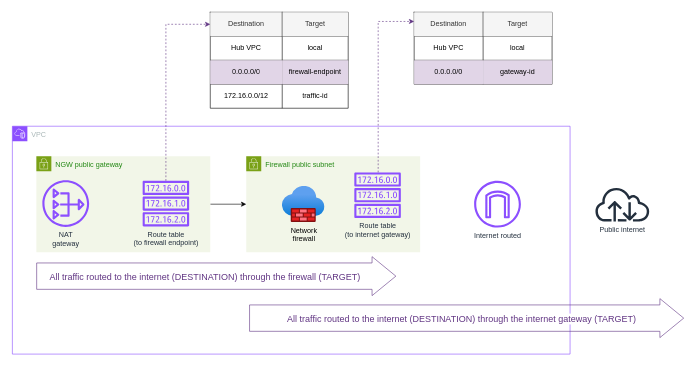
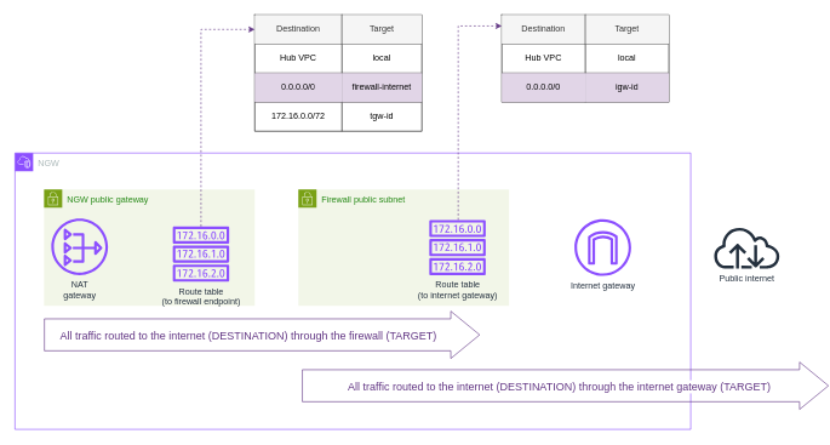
- <mxCell id="25" value="firewall-endpoint" style="shape=partialRectangle;html=1;whiteSpace=wrap;connectable=0;strokeColor=#9673a6;overflow=hidden;fillColor=#e1d5e7;top=0;left=0;bottom=0;right=0;pointerEvents=1;" parent="23" vertex="1"><mxGeometry x="120" width="110" height="40" as="geometry"><mxRectangle width="110" height="40" as="alternateBounds" /></mxGeometry></mxCell>
+ <mxCell id="25" value="firewall-internet" style="shape=partialRectangle;html=1;whiteSpace=wrap;connectable=0;strokeColor=#9673a6;overflow=hidden;fillColor=#e1d5e7;top=0;left=0;bottom=0;right=0;pointerEvents=1;" parent="23" vertex="1"><mxGeometry x="120" width="110" height="40" as="geometry"><mxRectangle width="110" height="40" as="alternateBounds" /></mxGeometry></mxCell>
- <mxCell id="39" value="gateway-id" style="shape=partialRectangle;html=1;whiteSpace=wrap;connectable=0;strokeColor=#9673a6;overflow=hidden;fillColor=#e1d5e7;top=0;left=0;bottom=0;right=0;pointerEvents=1;" parent="37" vertex="1"><mxGeometry x="115" width="115" height="40" as="geometry"><mxRectangle width="115" height="40" as="alternateBounds" /></mxGeometry></mxCell>
+ <mxCell id="39" value="igw-id" style="shape=partialRectangle;html=1;whiteSpace=wrap;connectable=0;strokeColor=#9673a6;overflow=hidden;fillColor=#e1d5e7;top=0;left=0;bottom=0;right=0;pointerEvents=1;" parent="37" vertex="1"><mxGeometry x="115" width="115" height="40" as="geometry"><mxRectangle width="115" height="40" as="alternateBounds" /></mxGeometry></mxCell>
- <mxCell id="27" value="172.16.0.0/12" style="shape=partialRectangle;html=1;whiteSpace=wrap;connectable=0;strokeColor=inherit;overflow=hidden;fillColor=none;top=0;left=0;bottom=0;right=0;pointerEvents=1;" parent="26" vertex="1"><mxGeometry width="120" height="40" as="geometry"><mxRectangle width="120" height="40" as="alternateBounds" /></mxGeometry></mxCell>
+ <mxCell id="27" value="172.16.0.0/72" style="shape=partialRectangle;html=1;whiteSpace=wrap;connectable=0;strokeColor=inherit;overflow=hidden;fillColor=none;top=0;left=0;bottom=0;right=0;pointerEvents=1;" parent="26" vertex="1"><mxGeometry width="120" height="40" as="geometry"><mxRectangle width="120" height="40" as="alternateBounds" /></mxGeometry></mxCell>
- <mxCell id="28" value="traffic-id " style="shape=partialRectangle;html=1;whiteSpace=wrap;connectable=0;strokeColor=inherit;overflow=hidden;fillColor=none;top=0;left=0;bottom=0;right=0;pointerEvents=1;" parent="26" vertex="1"><mxGeometry x="120" width="110" height="40" as="geometry"><mxRectangle width="110" height="40" as="alternateBounds" /></mxGeometry></mxCell>
+ <mxCell id="28" value="tgw-id " style="shape=partialRectangle;html=1;whiteSpace=wrap;connectable=0;strokeColor=inherit;overflow=hidden;fillColor=none;top=0;left=0;bottom=0;right=0;pointerEvents=1;" parent="26" vertex="1"><mxGeometry x="120" width="110" height="40" as="geometry"><mxRectangle width="110" height="40" as="alternateBounds" /></mxGeometry></mxCell>
- <mxCell id="2" value="VPC" style="points=[[0,0],[0.25,0],[0.5,0],[0.75,0],[1,0],[1,0.25],[1,0.5],[1,0.75],[1,1],[0.75,1],[0.5,1],[0.25,1],[0,1],[0,0.75],[0,0.5],[0,0.25]];outlineConnect=0;gradientColor=none;html=1;whiteSpace=wrap;fontSize=12;fontStyle=0;container=1;pointerEvents=0;collapsible=0;recursiveResize=0;shape=mxgraph.aws4.group;grIcon=mxgraph.aws4.group_vpc2;strokeColor=#8C4FFF;fillColor=none;verticalAlign=top;align=left;spacingLeft=30;fontColor=#AAB7B8;dashed=0;" parent="1" vertex="1"><mxGeometry x="20" y="210" width="930" height="380" as="geometry" /></mxCell>
+ <mxCell id="2" value="NGW" style="points=[[0,0],[0.25,0],[0.5,0],[0.75,0],[1,0],[1,0.25],[1,0.5],[1,0.75],[1,1],[0.75,1],[0.5,1],[0.25,1],[0,1],[0,0.75],[0,0.5],[0,0.25]];outlineConnect=0;gradientColor=none;html=1;whiteSpace=wrap;fontSize=12;fontStyle=0;container=1;pointerEvents=0;collapsible=0;recursiveResize=0;shape=mxgraph.aws4.group;grIcon=mxgraph.aws4.group_vpc2;strokeColor=#8C4FFF;fillColor=none;verticalAlign=top;align=left;spacingLeft=30;fontColor=#AAB7B8;dashed=0;" parent="1" vertex="1"><mxGeometry x="20" y="210" width="930" height="380" as="geometry" /></mxCell>
- <mxCell id="9" value="&lt;div&gt;Route table&lt;/div&gt;&lt;div&gt;(to internet gateway)&lt;/div&gt;" style="sketch=0;outlineConnect=0;fontColor=#232F3E;gradientColor=none;fillColor=#8C4FFF;strokeColor=none;dashed=0;verticalLabelPosition=bottom;verticalAlign=top;align=center;html=1;fontSize=12;fontStyle=0;aspect=fixed;pointerEvents=1;shape=mxgraph.aws4.route_table;" parent="7" vertex="1"><mxGeometry x="180" y="27" width="78" height="76" as="geometry" /></mxCell>
+ <mxCell id="9" value="&lt;div&gt;Route table&lt;/div&gt;&lt;div&gt;(to internet gateway)&lt;/div&gt;" style="sketch=0;outlineConnect=0;fontColor=#232F3E;gradientColor=none;fillColor=#8C4FFF;strokeColor=none;dashed=0;verticalLabelPosition=bottom;verticalAlign=top;align=center;html=1;fontSize=12;fontStyle=0;aspect=fixed;pointerEvents=1;shape=mxgraph.aws4.route_table;" parent="7" vertex="1"><mxGeometry x="180" y="42" width="78" height="76" as="geometry" /></mxCell>
- <mxCell id="6" value="&lt;div&gt;Route table&lt;/div&gt;&lt;div&gt;(to firewall endpoint)&lt;/div&gt;" style="sketch=0;outlineConnect=0;fontColor=#232F3E;gradientColor=none;fillColor=#8C4FFF;strokeColor=none;dashed=0;verticalLabelPosition=bottom;verticalAlign=top;align=center;html=1;fontSize=12;fontStyle=0;aspect=fixed;pointerEvents=1;shape=mxgraph.aws4.route_table;" parent="4" vertex="1"><mxGeometry x="177" y="41" width="78" height="76" as="geometry" /></mxCell>
+ <mxCell id="6" value="&lt;div&gt;Route table&lt;/div&gt;&lt;div&gt;(to firewall endpoint)&lt;/div&gt;" style="sketch=0;outlineConnect=0;fontColor=#232F3E;gradientColor=none;fillColor=#8C4FFF;strokeColor=none;dashed=0;verticalLabelPosition=bottom;verticalAlign=top;align=center;html=1;fontSize=12;fontStyle=0;aspect=fixed;pointerEvents=1;shape=mxgraph.aws4.route_table;" parent="4" vertex="1"><mxGeometry x="177" y="51" width="78" height="76" as="geometry" /></mxCell>
- <mxCell id="3" style="edgeStyle=orthogonalEdgeStyle;rounded=0;orthogonalLoop=1;jettySize=auto;html=1;" parent="2" source="4" target="7" edge="1"><mxGeometry relative="1" as="geometry" /></mxCell>
- <mxCell id="8" value="&lt;div&gt;Network&lt;/div&gt;&lt;div&gt;firewall&lt;/div&gt;" style="image;aspect=fixed;html=1;points=[];align=center;fontSize=12;image=img/lib/azure2/networking/Firewalls.svg;labelBackgroundColor=light-dark(#f2f6e8, #ededed);" parent="7" vertex="1"><mxGeometry x="60" y="50" width="71" height="60" as="geometry" /></mxCell>
- <mxCell id="15" value="Public internet" style="sketch=0;outlineConnect=0;fontColor=#232F3E;gradientColor=none;fillColor=#232F3D;strokeColor=none;dashed=0;verticalLabelPosition=bottom;verticalAlign=top;align=center;html=1;fontSize=12;fontStyle=0;aspect=fixed;pointerEvents=1;shape=mxgraph.aws4.internet;" parent="1" vertex="1"><mxGeometry x="990" y="311" width="94.25" height="58" as="geometry" /></mxCell>
+ <mxCell id="15" value="Public internet" style="sketch=0;outlineConnect=0;fontColor=#232F3E;gradientColor=none;fillColor=#232F3D;strokeColor=none;dashed=0;verticalLabelPosition=bottom;verticalAlign=top;align=center;html=1;fontSize=12;fontStyle=0;aspect=fixed;pointerEvents=1;shape=mxgraph.aws4.internet;" parent="1" vertex="1"><mxGeometry x="980" y="311" width="94.25" height="58" as="geometry" /></mxCell>
- <mxCell id="10" value="Internet routed" style="sketch=0;outlineConnect=0;fontColor=#232F3E;gradientColor=none;fillColor=#8C4FFF;strokeColor=none;dashed=0;verticalLabelPosition=bottom;verticalAlign=top;align=center;html=1;fontSize=12;fontStyle=0;aspect=fixed;pointerEvents=1;shape=mxgraph.aws4.internet_gateway;" parent="2" vertex="1"><mxGeometry x="770" y="91" width="78" height="78" as="geometry" /></mxCell>
+ <mxCell id="10" value="Internet gateway" style="sketch=0;outlineConnect=0;fontColor=#232F3E;gradientColor=none;fillColor=#8C4FFF;strokeColor=none;dashed=0;verticalLabelPosition=bottom;verticalAlign=top;align=center;html=1;fontSize=12;fontStyle=0;aspect=fixed;pointerEvents=1;shape=mxgraph.aws4.internet_gateway;" parent="2" vertex="1"><mxGeometry x="770" y="91" width="78" height="78" as="geometry" /></mxCell>
